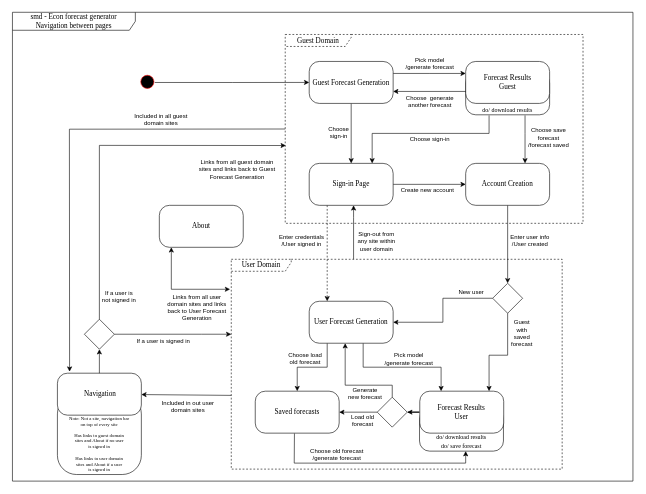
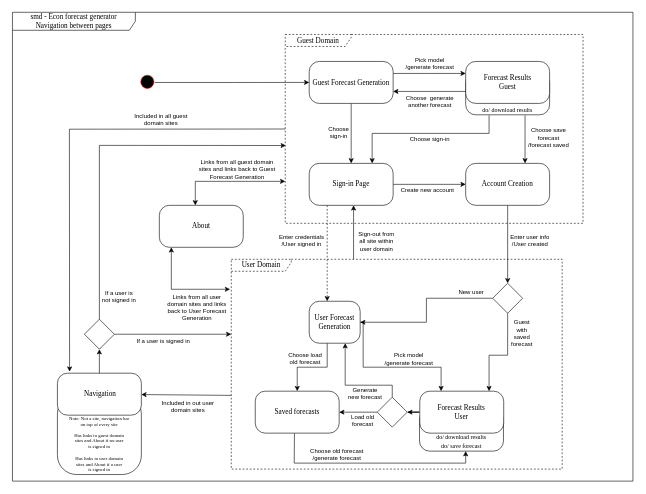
+ <mxCell id="27" style="edgeStyle=orthogonalEdgeStyle;rounded=0;orthogonalLoop=1;jettySize=auto;html=1;startArrow=classic;startFill=1;" edge="1" parent="1" source="29" target="9"><mxGeometry relative="1" as="geometry"><Array as="points"><mxPoint x="325" y="302" /></Array></mxGeometry></mxCell>
- <mxCell id="49" value="Sign-out from &lt;br&gt;any site within &lt;br&gt;user domain" style="text;html=1;strokeColor=none;fillColor=none;align=center;verticalAlign=middle;whiteSpace=wrap;rounded=0;fontSize=10;" vertex="1" parent="1"><mxGeometry x="576" y="390" width="102.5" height="23" as="geometry" /></mxCell>
+ <mxCell id="49" value="Sign-out from &lt;br&gt;all site within &lt;br&gt;user domain" style="text;html=1;strokeColor=none;fillColor=none;align=center;verticalAlign=middle;whiteSpace=wrap;rounded=0;fontSize=10;" vertex="1" parent="1"><mxGeometry x="576" y="390" width="102.5" height="23" as="geometry" /></mxCell>
- <mxCell id="32" value="User Forecast Generation" style="rounded=1;whiteSpace=wrap;html=1;arcSize=24;shadow=0;comic=0;labelBackgroundColor=none;fontFamily=Verdana;fontSize=12;fontColor=#000000;align=center;aspect=fixed;direction=east;" vertex="1" parent="1"><mxGeometry x="515" y="502" width="140" height="70" as="geometry" /></mxCell>
+ <mxCell id="32" value="User Forecast Generation" style="rounded=1;whiteSpace=wrap;html=1;arcSize=24;shadow=0;comic=0;labelBackgroundColor=none;fontFamily=Verdana;fontSize=12;fontColor=#000000;align=center;aspect=fixed;direction=east;" vertex="1" parent="1"><mxGeometry x="515" y="502" width="85" height="70" as="geometry" /></mxCell>
